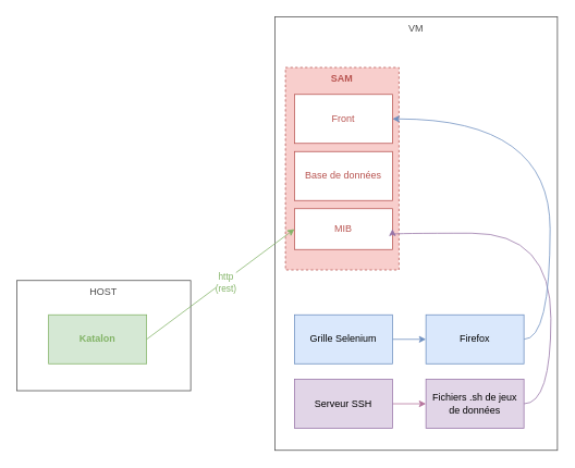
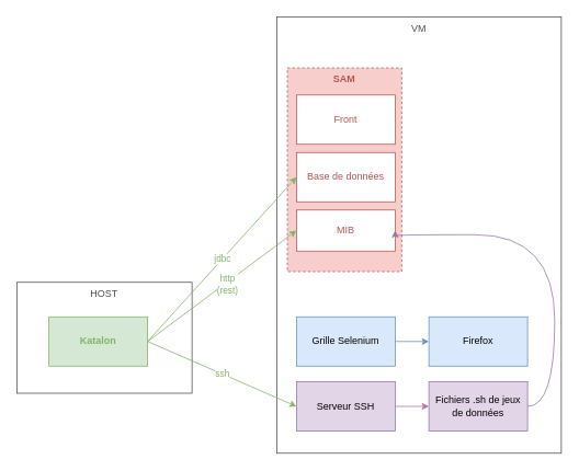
- <mxCell id="13" style="edgeStyle=orthogonalEdgeStyle;curved=1;rounded=0;orthogonalLoop=1;jettySize=auto;html=1;exitX=1;exitY=0.5;exitDx=0;exitDy=0;entryX=1;entryY=0.5;entryDx=0;entryDy=0;strokeColor=#6C8EBF;" parent="1" source="14" target="4" edge="1"><mxGeometry relative="1" as="geometry"><Array as="points"><mxPoint x="673" y="415" /><mxPoint x="673" y="145" /></Array></mxGeometry></mxCell>
+ <mxCell id="17" value="jdbc" style="edgeStyle=none;rounded=0;orthogonalLoop=1;jettySize=auto;html=1;exitX=1;exitY=0.5;exitDx=0;exitDy=0;entryX=0;entryY=0.5;entryDx=0;entryDy=0;strokeColor=#82B366;fontColor=#82B366;" parent="1" source="19" target="5" edge="1"><mxGeometry relative="1" as="geometry"><mxPoint x="298" y="193" as="targetPoint" /></mxGeometry></mxCell>
+ <mxCell id="16" value="ssh" style="edgeStyle=none;rounded=0;orthogonalLoop=1;jettySize=auto;html=1;exitX=1;exitY=0.5;exitDx=0;exitDy=0;entryX=0;entryY=0.5;entryDx=0;entryDy=0;strokeColor=#82B366;fontColor=#82B366;" parent="1" source="19" target="10" edge="1"><mxGeometry relative="1" as="geometry" /></mxCell>
